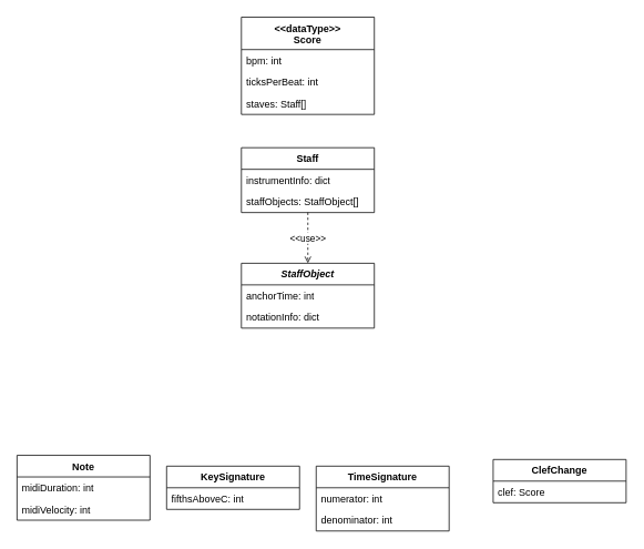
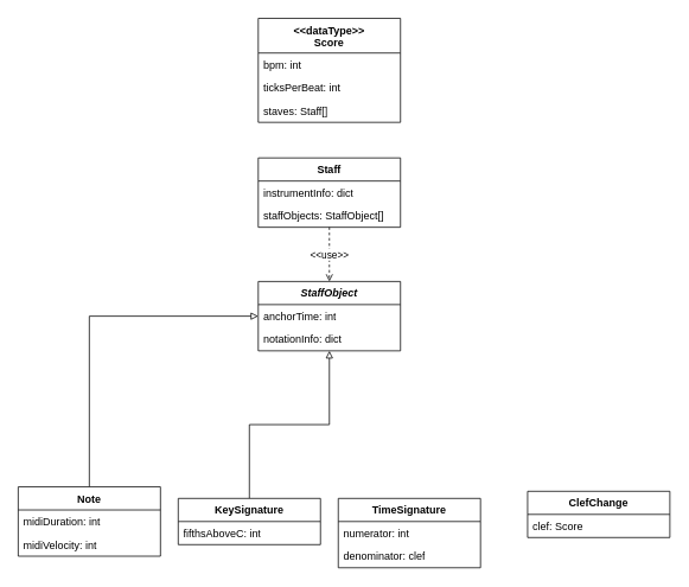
+ <mxCell id="2" value="" style="edgeStyle=orthogonalEdgeStyle;rounded=0;orthogonalLoop=1;jettySize=auto;html=1;startArrow=block;startFill=0;endArrow=none;endFill=0;" edge="1" parent="1" source="4" target="7"><mxGeometry relative="1" as="geometry" /></mxCell>
+ <mxCell id="3" value="" style="edgeStyle=orthogonalEdgeStyle;rounded=0;orthogonalLoop=1;jettySize=auto;html=1;startArrow=block;startFill=0;endArrow=none;endFill=0;" edge="1" parent="1" source="4" target="13"><mxGeometry relative="1" as="geometry" /></mxCell>
- <mxCell id="12" value="denominator: int" style="text;strokeColor=none;fillColor=none;align=left;verticalAlign=top;spacingLeft=4;spacingRight=4;overflow=hidden;rotatable=0;points=[[0,0.5],[1,0.5]];portConstraint=eastwest;whiteSpace=wrap;html=1;" vertex="1" parent="10"><mxGeometry y="52" width="160" height="26" as="geometry" /></mxCell>
+ <mxCell id="12" value="denominator: clef" style="text;strokeColor=none;fillColor=none;align=left;verticalAlign=top;spacingLeft=4;spacingRight=4;overflow=hidden;rotatable=0;points=[[0,0.5],[1,0.5]];portConstraint=eastwest;whiteSpace=wrap;html=1;" vertex="1" parent="10"><mxGeometry y="52" width="160" height="26" as="geometry" /></mxCell>
